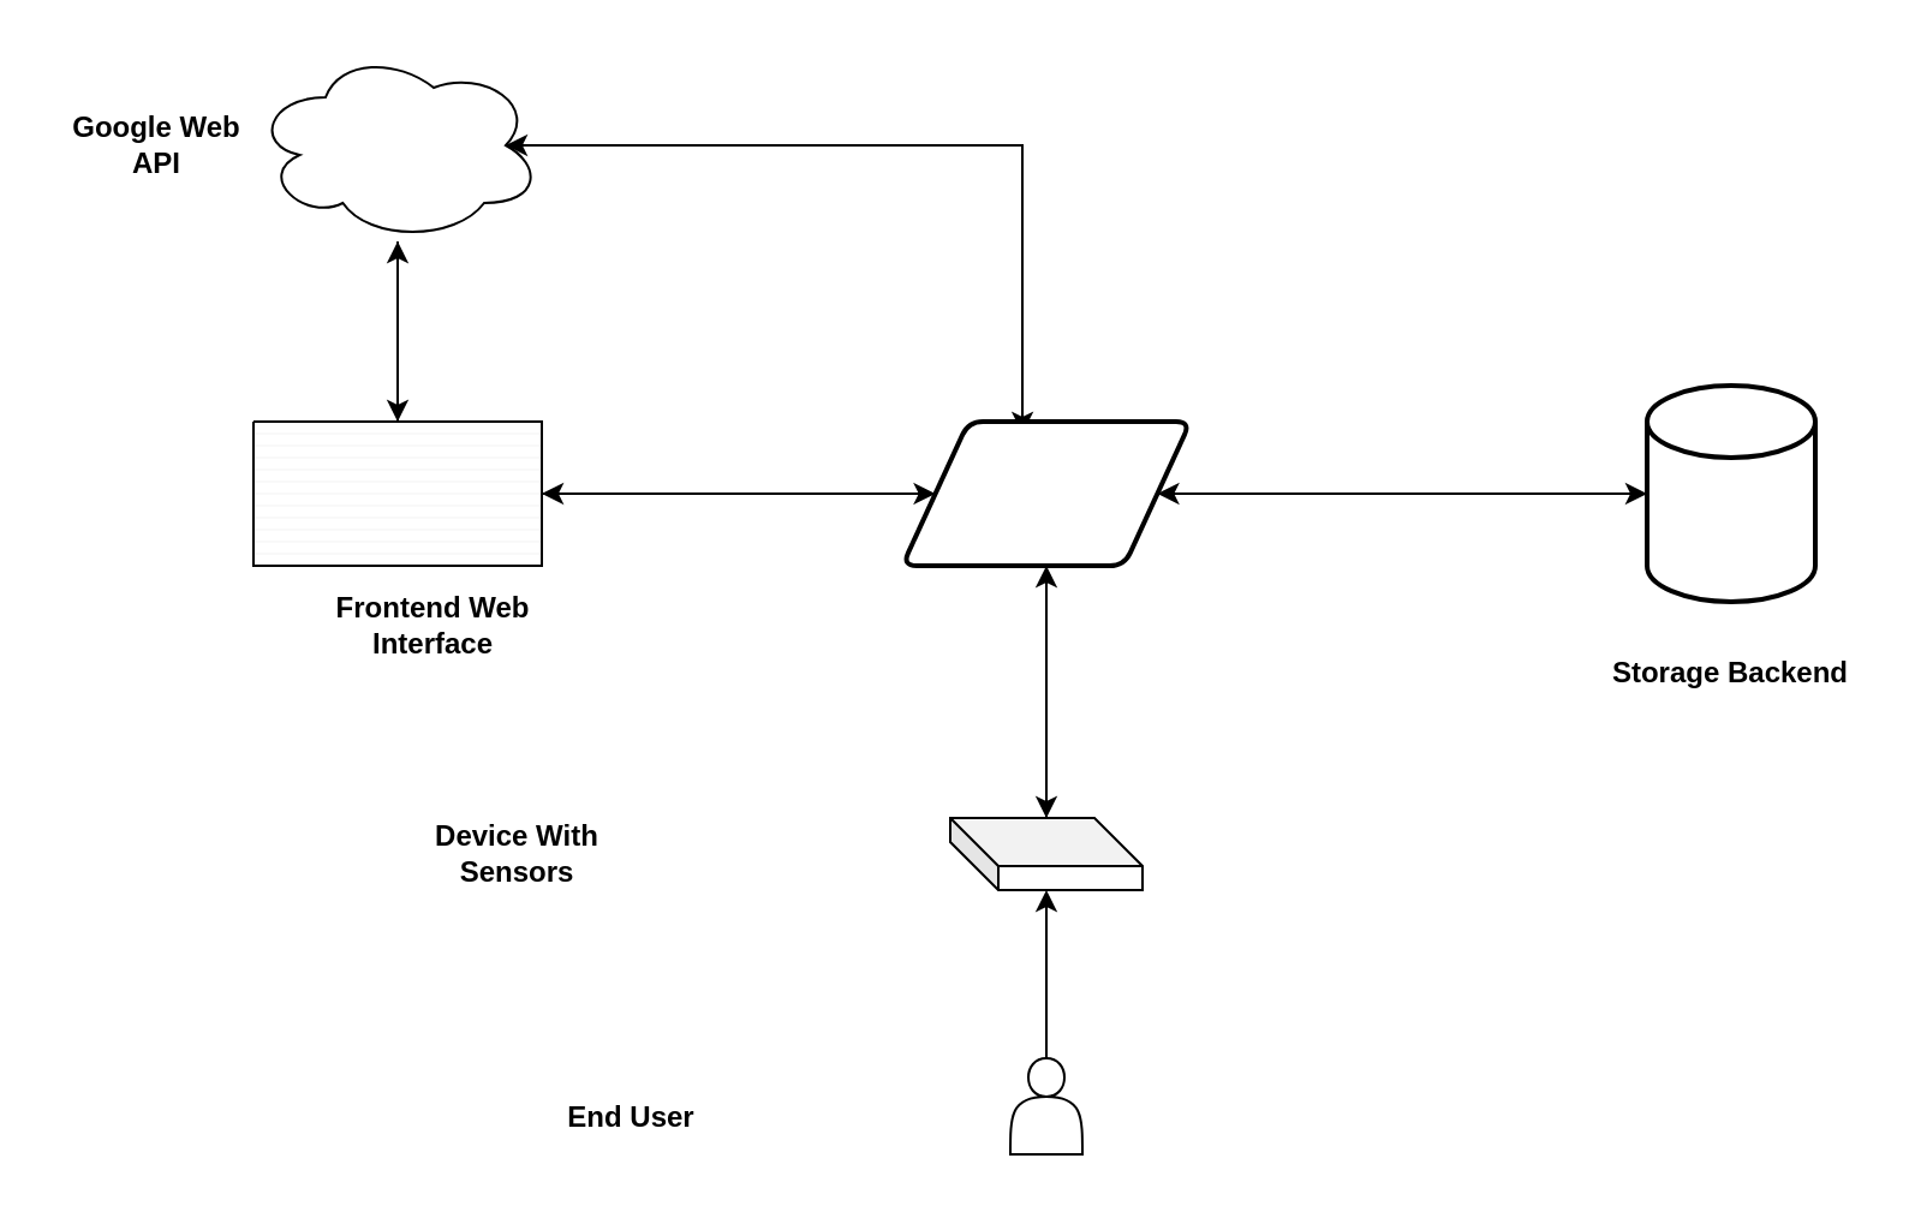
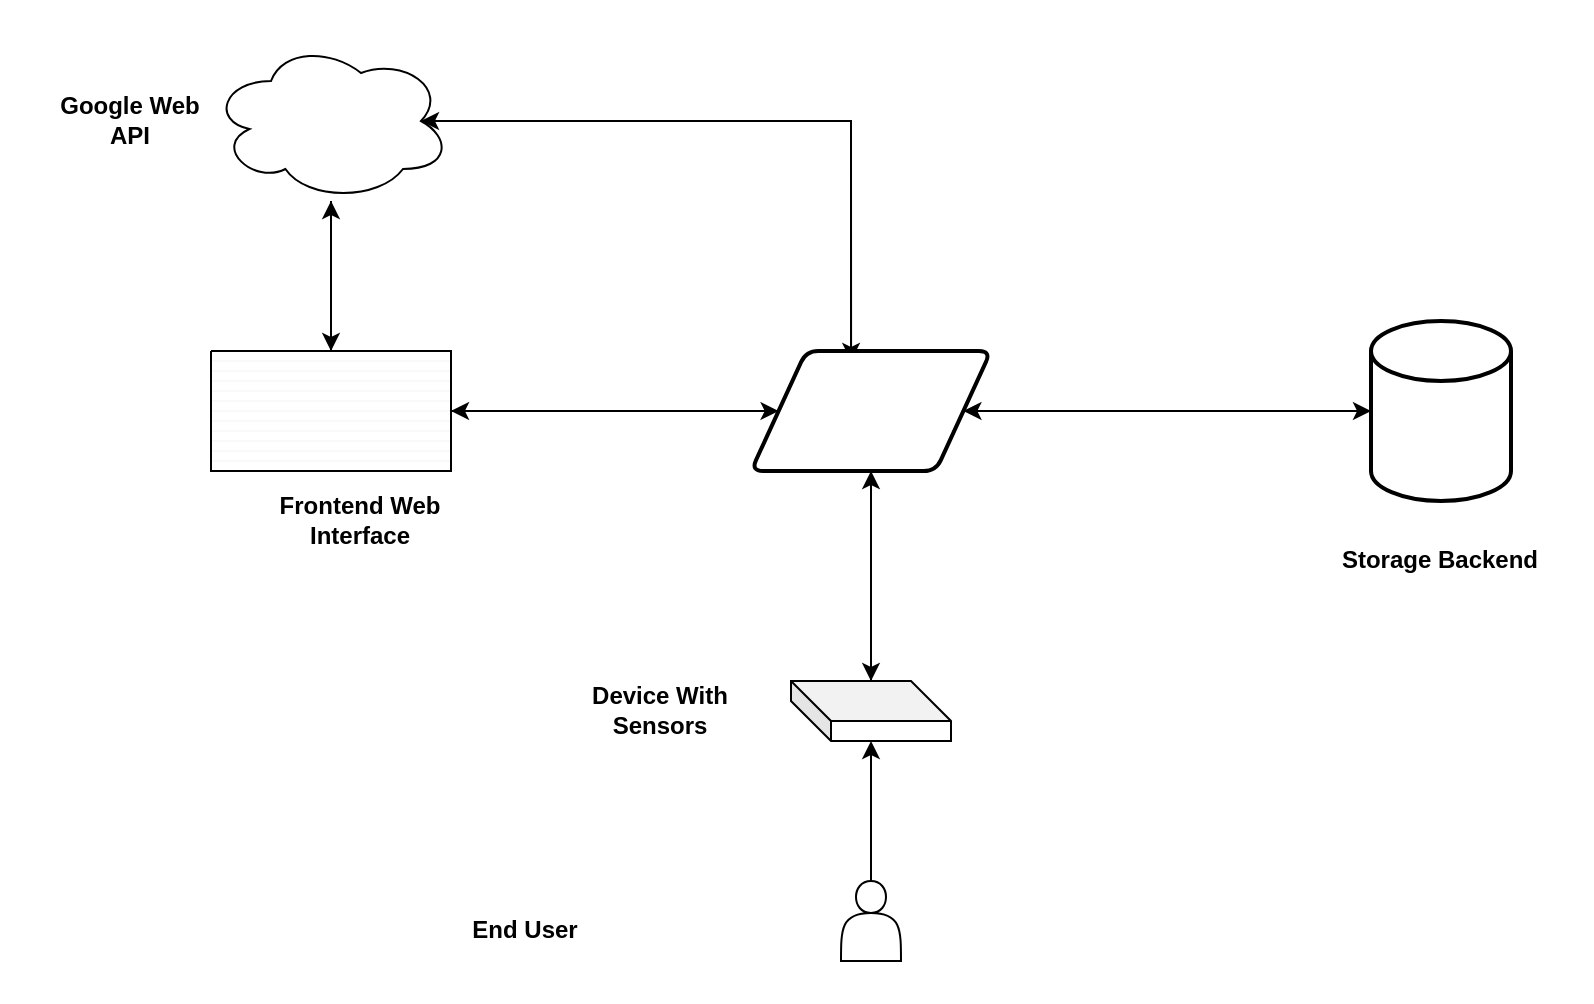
- <mxCell id="22" value="&lt;b&gt;Device With Sensors&lt;/b&gt;" style="text;html=1;strokeColor=none;fillColor=none;align=center;verticalAlign=middle;whiteSpace=wrap;rounded=0;" vertex="1" parent="1"><mxGeometry x="170" y="345" width="90" height="20" as="geometry" /></mxCell>
+ <mxCell id="22" value="&lt;b&gt;Device With Sensors&lt;/b&gt;" style="text;html=1;strokeColor=none;fillColor=none;align=center;verticalAlign=middle;whiteSpace=wrap;rounded=0;" vertex="1" parent="1"><mxGeometry x="285" y="345" width="90" height="20" as="geometry" /></mxCell>
